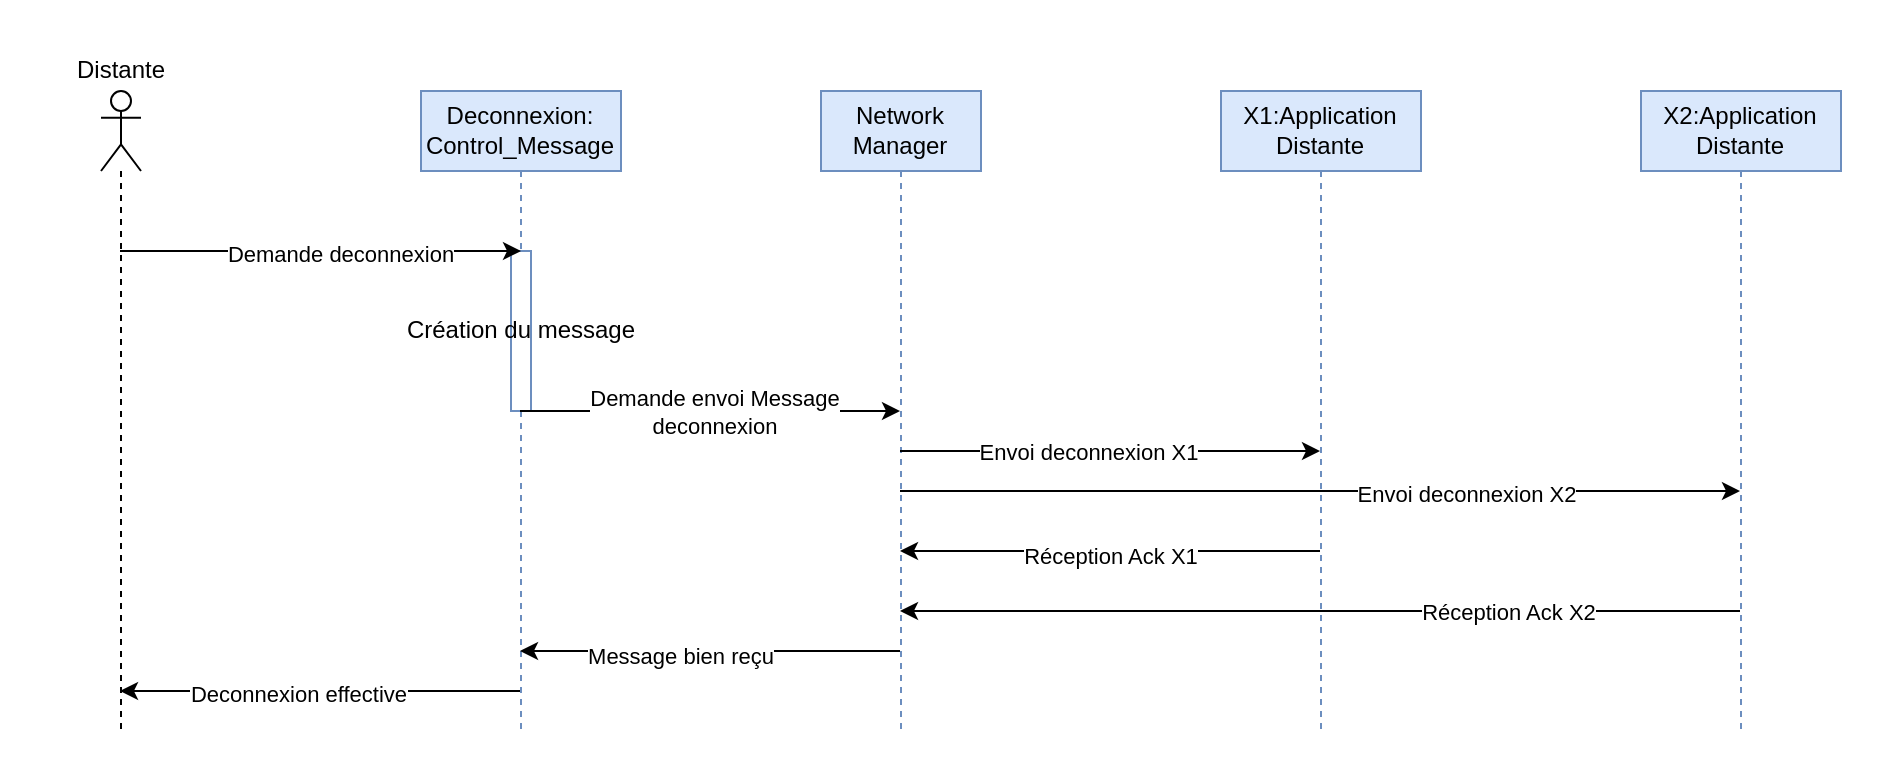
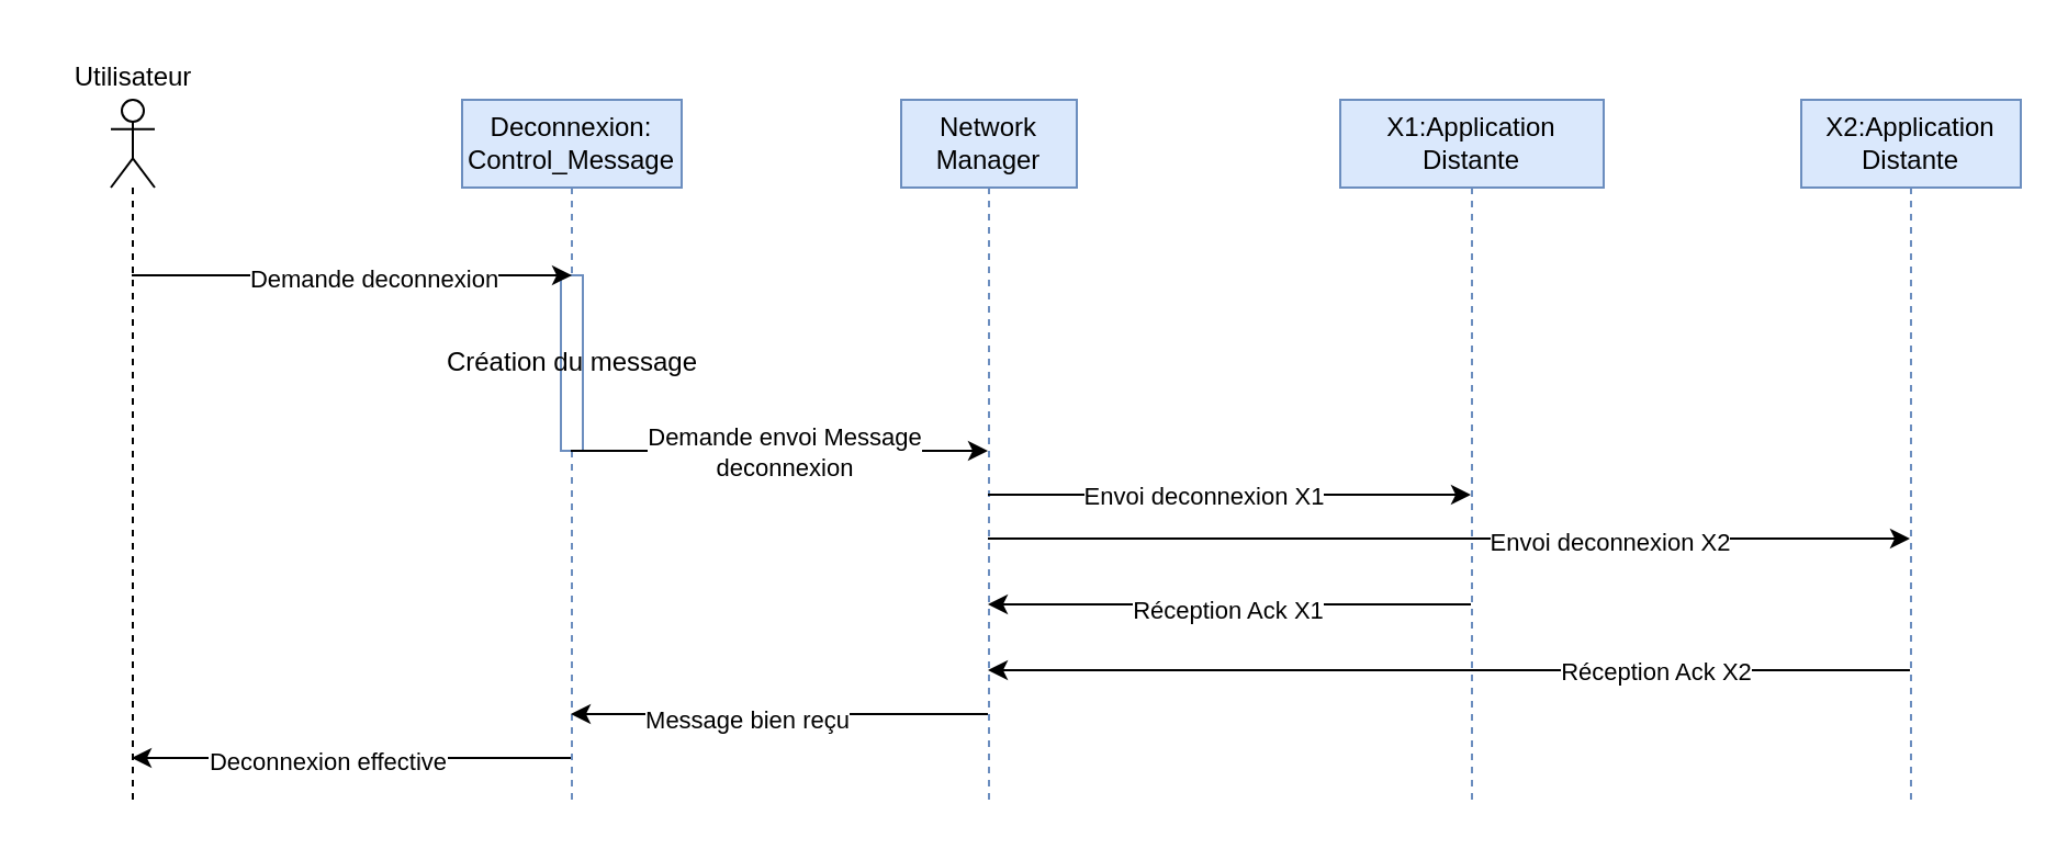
- <mxCell id="8" value="Distante" style="text;html=1;align=center;verticalAlign=middle;resizable=0;points=[];autosize=1;strokeColor=none;fillColor=none;" vertex="1" parent="1"><mxGeometry x="20" y="20" width="80" height="30" as="geometry" /></mxCell>
+ <mxCell id="8" value="Utilisateur" style="text;html=1;align=center;verticalAlign=middle;resizable=0;points=[];autosize=1;strokeColor=none;fillColor=none;" vertex="1" parent="1"><mxGeometry x="20" y="20" width="80" height="30" as="geometry" /></mxCell>
- <mxCell id="6" value="X1:Application&lt;br&gt;Distante" style="shape=umlLifeline;perimeter=lifelinePerimeter;whiteSpace=wrap;html=1;container=1;collapsible=0;recursiveResize=0;outlineConnect=0;fillColor=#dae8fc;strokeColor=#6c8ebf;" vertex="1" parent="1"><mxGeometry x="610" y="45" width="100" height="320" as="geometry" /></mxCell>
+ <mxCell id="6" value="X1:Application&lt;br&gt;Distante" style="shape=umlLifeline;perimeter=lifelinePerimeter;whiteSpace=wrap;html=1;container=1;collapsible=0;recursiveResize=0;outlineConnect=0;fillColor=#dae8fc;strokeColor=#6c8ebf;" vertex="1" parent="1"><mxGeometry x="610" y="45" width="120" height="320" as="geometry" /></mxCell>
